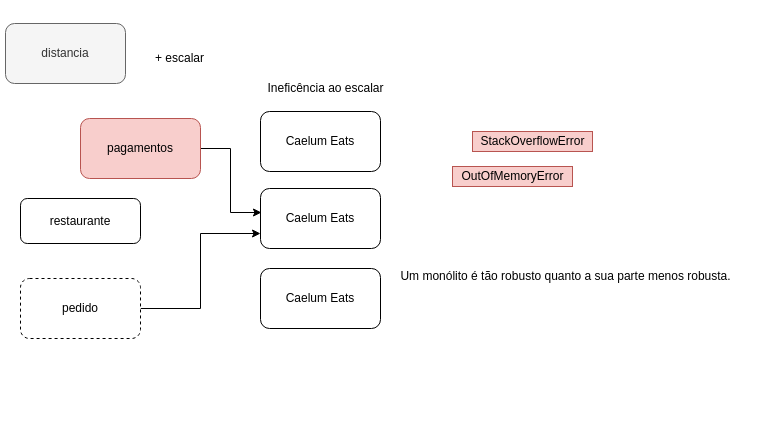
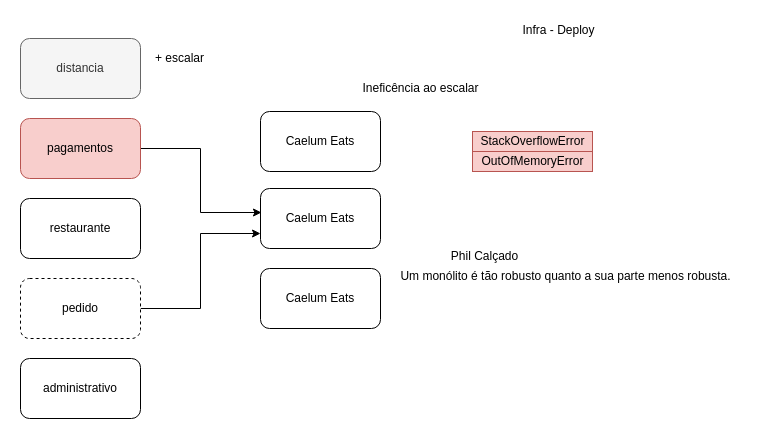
+ <mxCell id="10" value="Infra - Deploy" style="text;html=1;align=center;verticalAlign=middle;resizable=0;points=[];autosize=1;" vertex="1" parent="1"><mxGeometry x="513" y="20" width="90" height="20" as="geometry" /></mxCell>
- <mxCell id="2" value="distancia" style="rounded=1;whiteSpace=wrap;html=1;fillColor=#f5f5f5;strokeColor=#666666;fontColor=#333333;" vertex="1" parent="1"><mxGeometry x="5" y="23" width="120" height="60" as="geometry" /></mxCell>
+ <mxCell id="2" value="distancia" style="rounded=1;whiteSpace=wrap;html=1;fillColor=#f5f5f5;strokeColor=#666666;fontColor=#333333;" vertex="1" parent="1"><mxGeometry x="20" y="38" width="120" height="60" as="geometry" /></mxCell>
- <mxCell id="16" value="Ineficência ao escalar" style="text;html=1;align=center;verticalAlign=middle;resizable=0;points=[];autosize=1;" vertex="1" parent="1"><mxGeometry x="260" y="78" width="130" height="20" as="geometry" /></mxCell>
+ <mxCell id="16" value="Ineficência ao escalar" style="text;html=1;align=center;verticalAlign=middle;resizable=0;points=[];autosize=1;" vertex="1" parent="1"><mxGeometry x="355" y="78" width="130" height="20" as="geometry" /></mxCell>
- <mxCell id="4" value="pagamentos" style="rounded=1;whiteSpace=wrap;html=1;fillColor=#f8cecc;strokeColor=#b85450;" vertex="1" parent="1"><mxGeometry x="80" y="118" width="120" height="60" as="geometry" /></mxCell>
+ <mxCell id="4" value="pagamentos" style="rounded=1;whiteSpace=wrap;html=1;fillColor=#f8cecc;strokeColor=#b85450;" vertex="1" parent="1"><mxGeometry x="20" y="118" width="120" height="60" as="geometry" /></mxCell>
- <mxCell id="12" value="OutOfMemoryError" style="text;html=1;align=center;verticalAlign=middle;resizable=0;points=[];autosize=1;fillColor=#f8cecc;strokeColor=#b85450;" vertex="1" parent="1"><mxGeometry x="452" y="166" width="120" height="20" as="geometry" /></mxCell>
+ <mxCell id="12" value="OutOfMemoryError" style="text;html=1;align=center;verticalAlign=middle;resizable=0;points=[];autosize=1;fillColor=#f8cecc;strokeColor=#b85450;" vertex="1" parent="1"><mxGeometry x="472" y="151" width="120" height="20" as="geometry" /></mxCell>
- <mxCell id="5" value="restaurante" style="rounded=1;whiteSpace=wrap;html=1;" vertex="1" parent="1"><mxGeometry x="20" y="198" width="120" height="45" as="geometry" /></mxCell>
+ <mxCell id="5" value="restaurante" style="rounded=1;whiteSpace=wrap;html=1;" vertex="1" parent="1"><mxGeometry x="20" y="198" width="120" height="60" as="geometry" /></mxCell>
+ <mxCell id="17" value="Phil Calçado" style="text;html=1;align=center;verticalAlign=middle;resizable=0;points=[];autosize=1;" vertex="1" parent="1"><mxGeometry x="444" y="246" width="80" height="20" as="geometry" /></mxCell>
+ <mxCell id="8" value="administrativo" style="rounded=1;whiteSpace=wrap;html=1;" vertex="1" parent="1"><mxGeometry x="20" y="358" width="120" height="60" as="geometry" /></mxCell>
